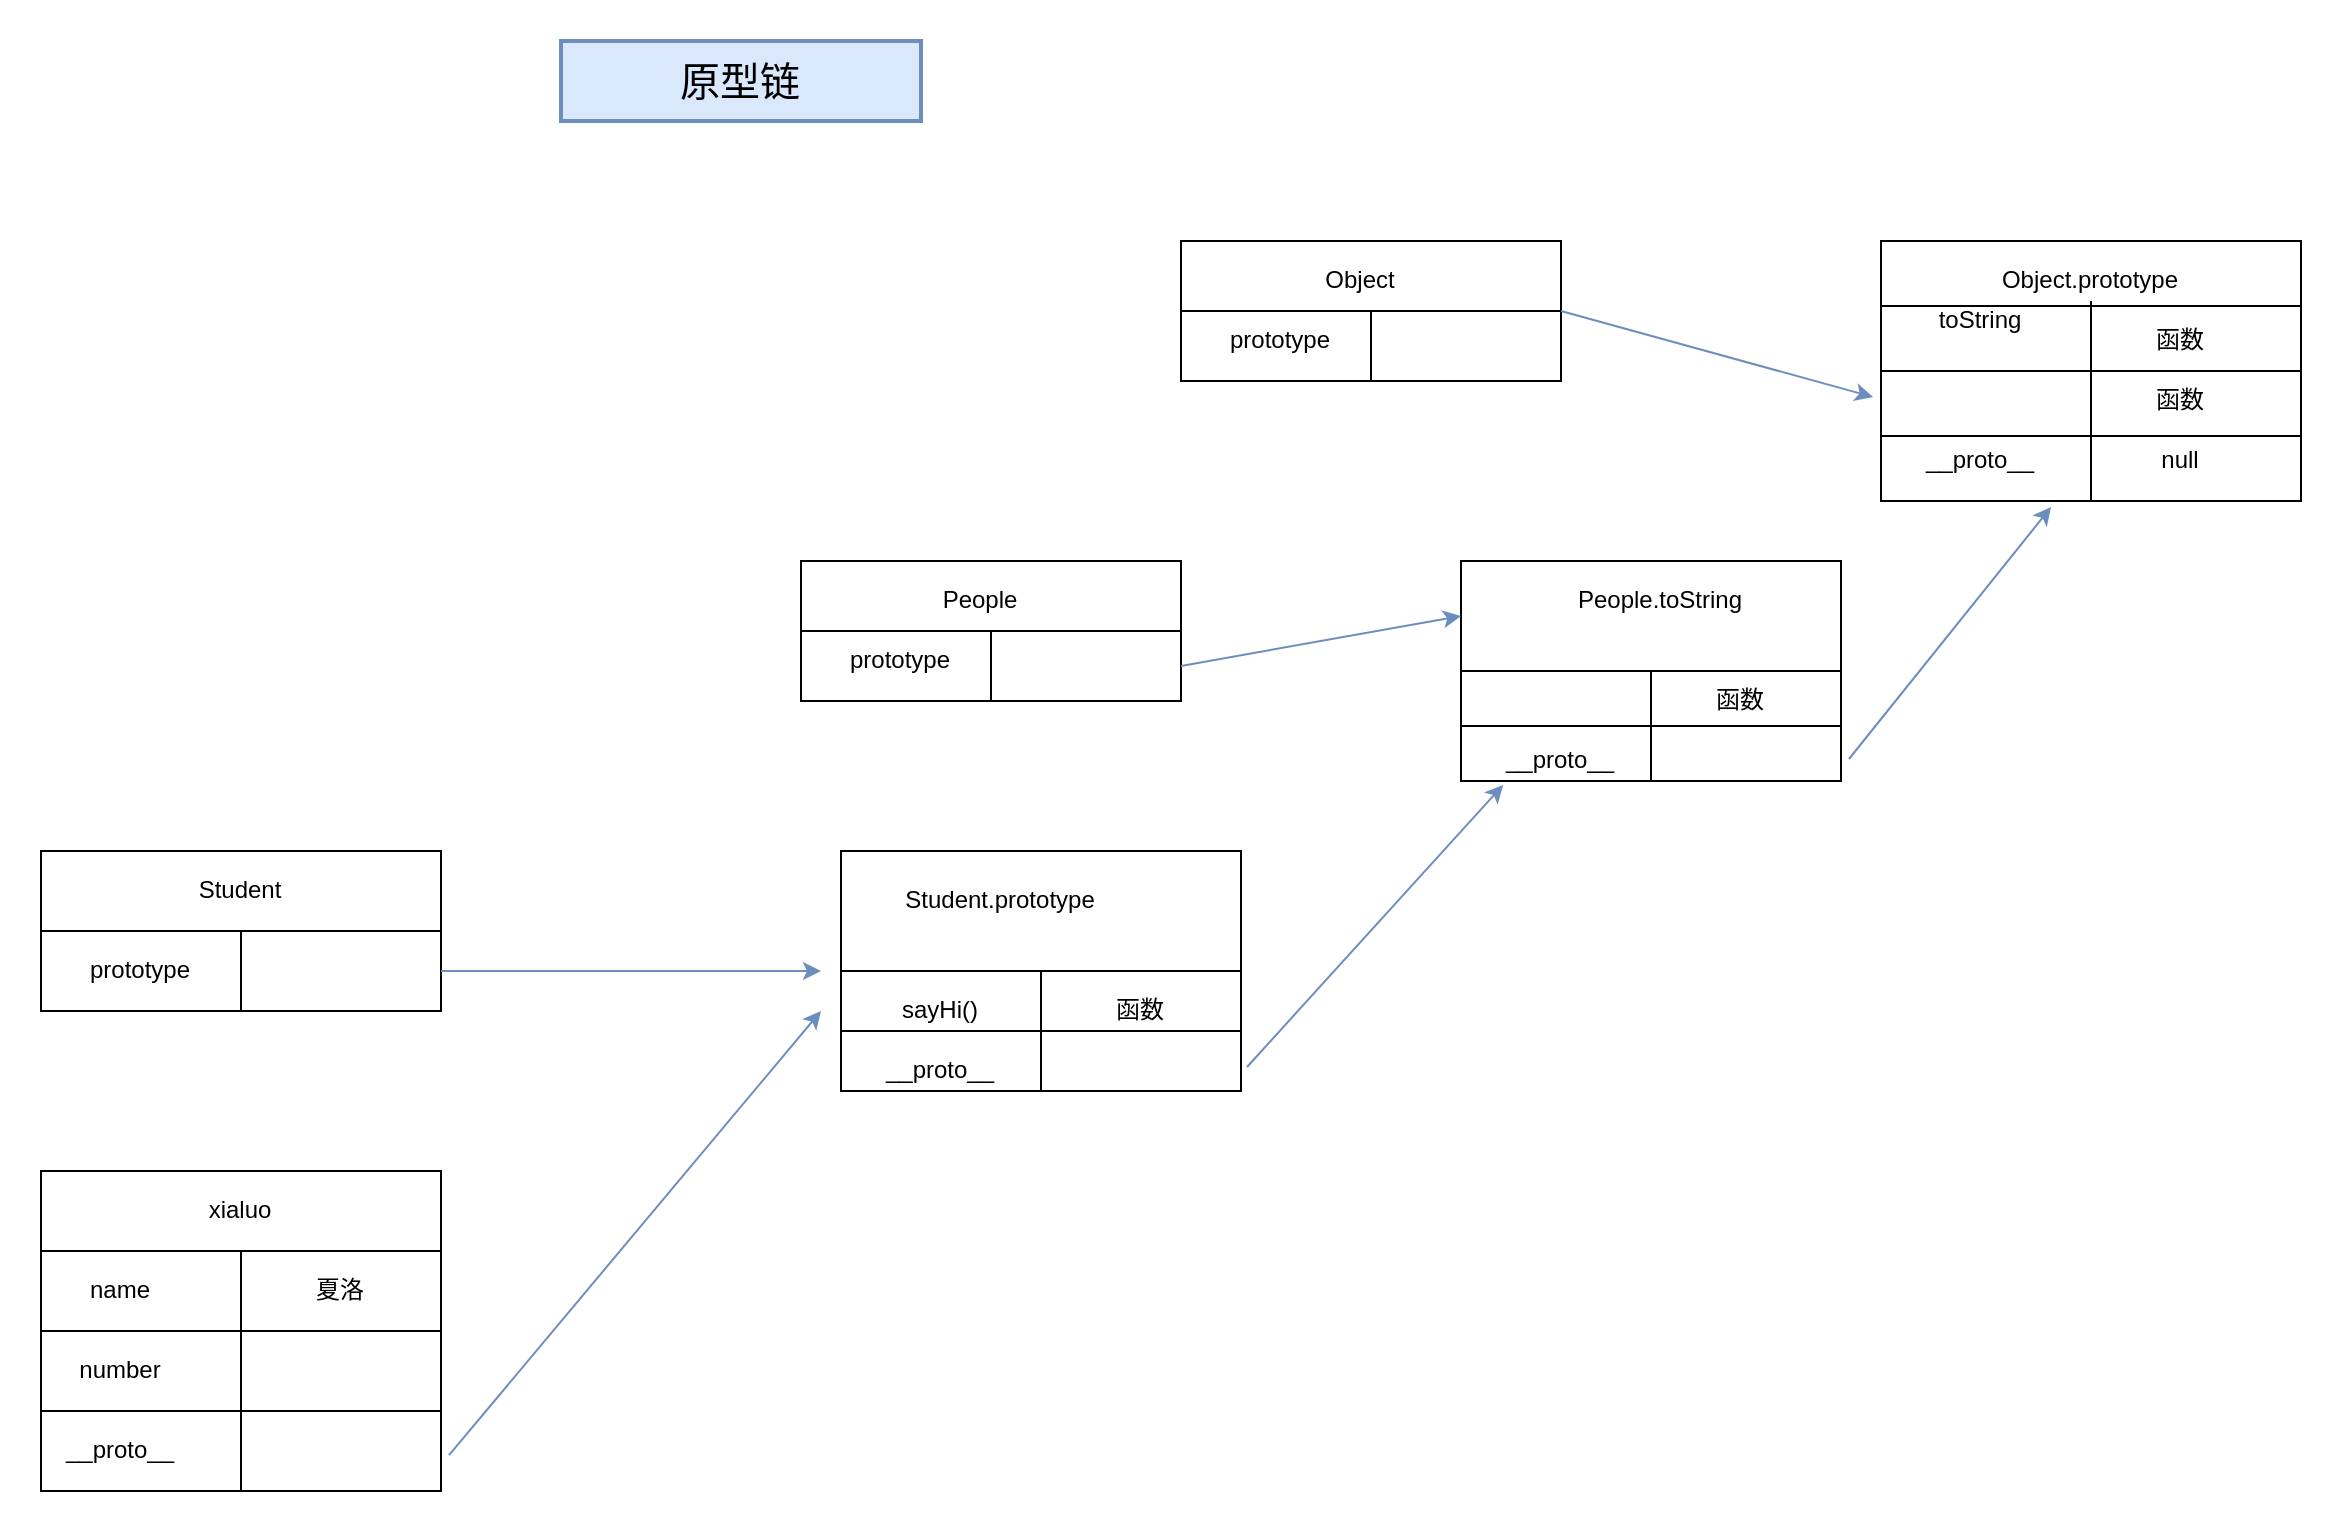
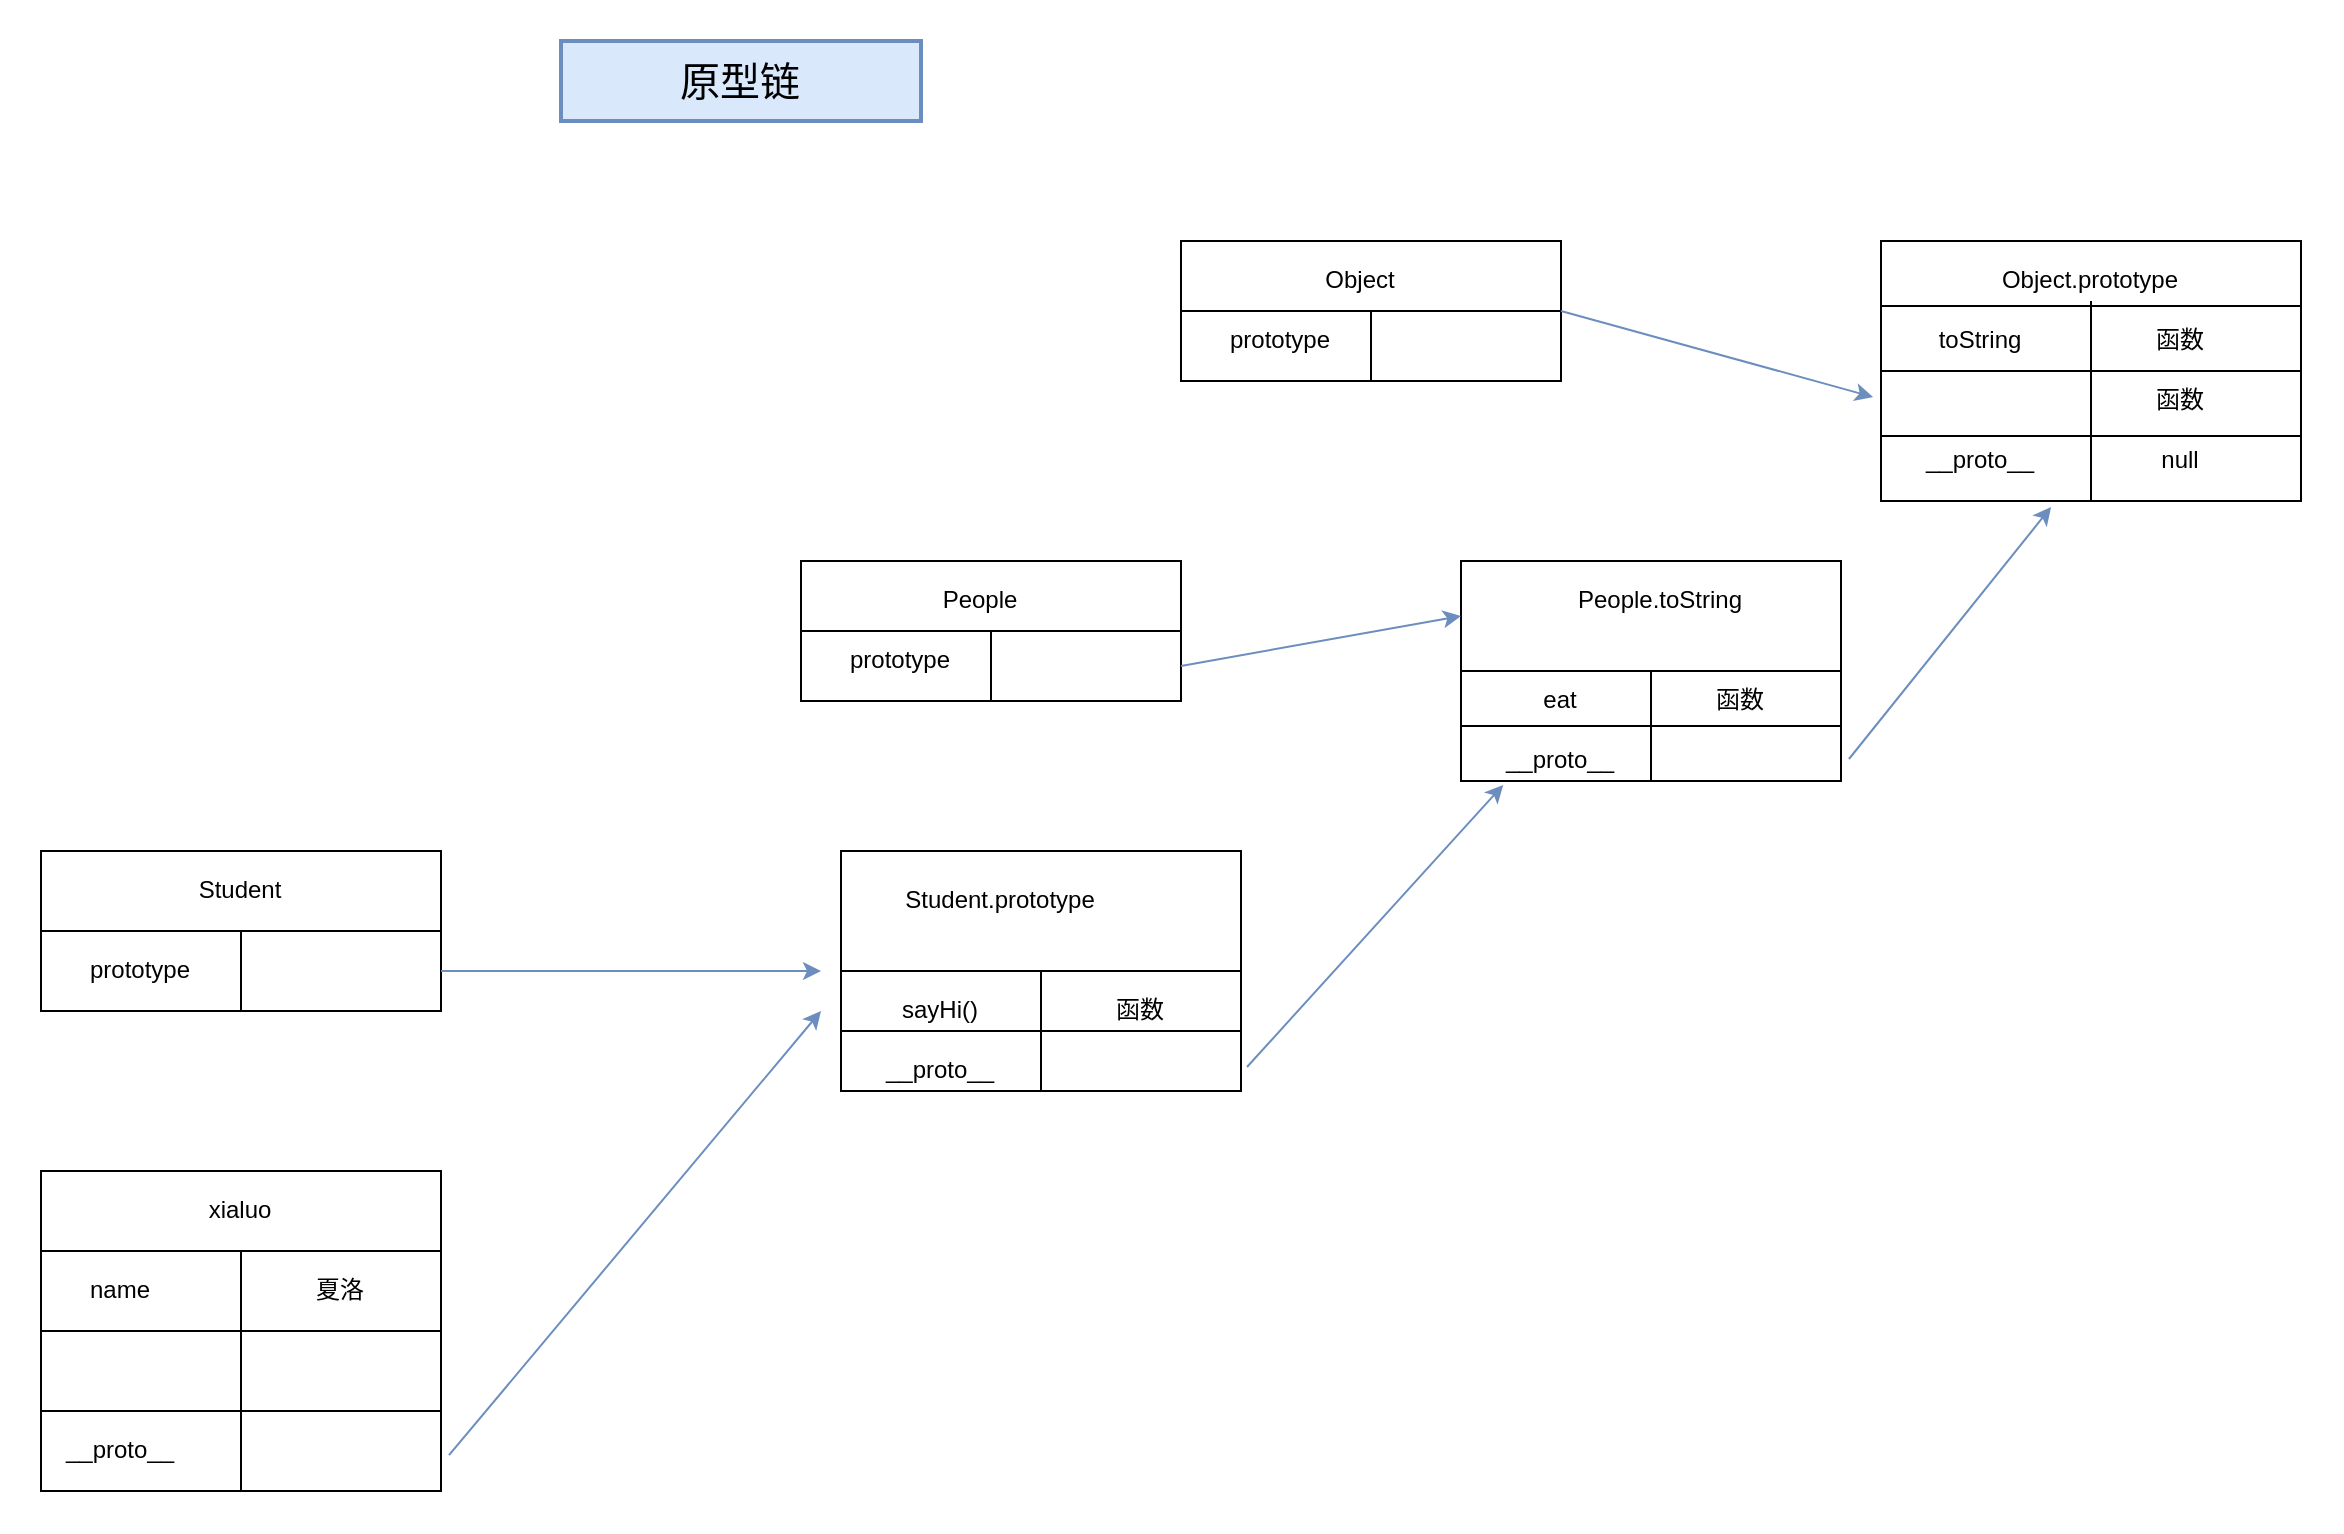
- <mxCell id="49" value="toString" style="text;html=1;strokeColor=none;fillColor=none;align=center;verticalAlign=middle;whiteSpace=wrap;rounded=0;" vertex="1" parent="1"><mxGeometry x="970" y="150" width="40" height="20" as="geometry" /></mxCell>
+ <mxCell id="49" value="toString" style="text;html=1;strokeColor=none;fillColor=none;align=center;verticalAlign=middle;whiteSpace=wrap;rounded=0;" vertex="1" parent="1"><mxGeometry x="970" y="160" width="40" height="20" as="geometry" /></mxCell>
+ <mxCell id="29" value="eat" style="text;html=1;strokeColor=none;fillColor=none;align=center;verticalAlign=middle;whiteSpace=wrap;rounded=0;" vertex="1" parent="1"><mxGeometry x="760" y="340" width="40" height="20" as="geometry" /></mxCell>
- <mxCell id="13" value="number" style="text;html=1;strokeColor=none;fillColor=none;align=center;verticalAlign=middle;whiteSpace=wrap;rounded=0;" parent="1" vertex="1"><mxGeometry x="40" y="675" width="40" height="20" as="geometry" /></mxCell>
